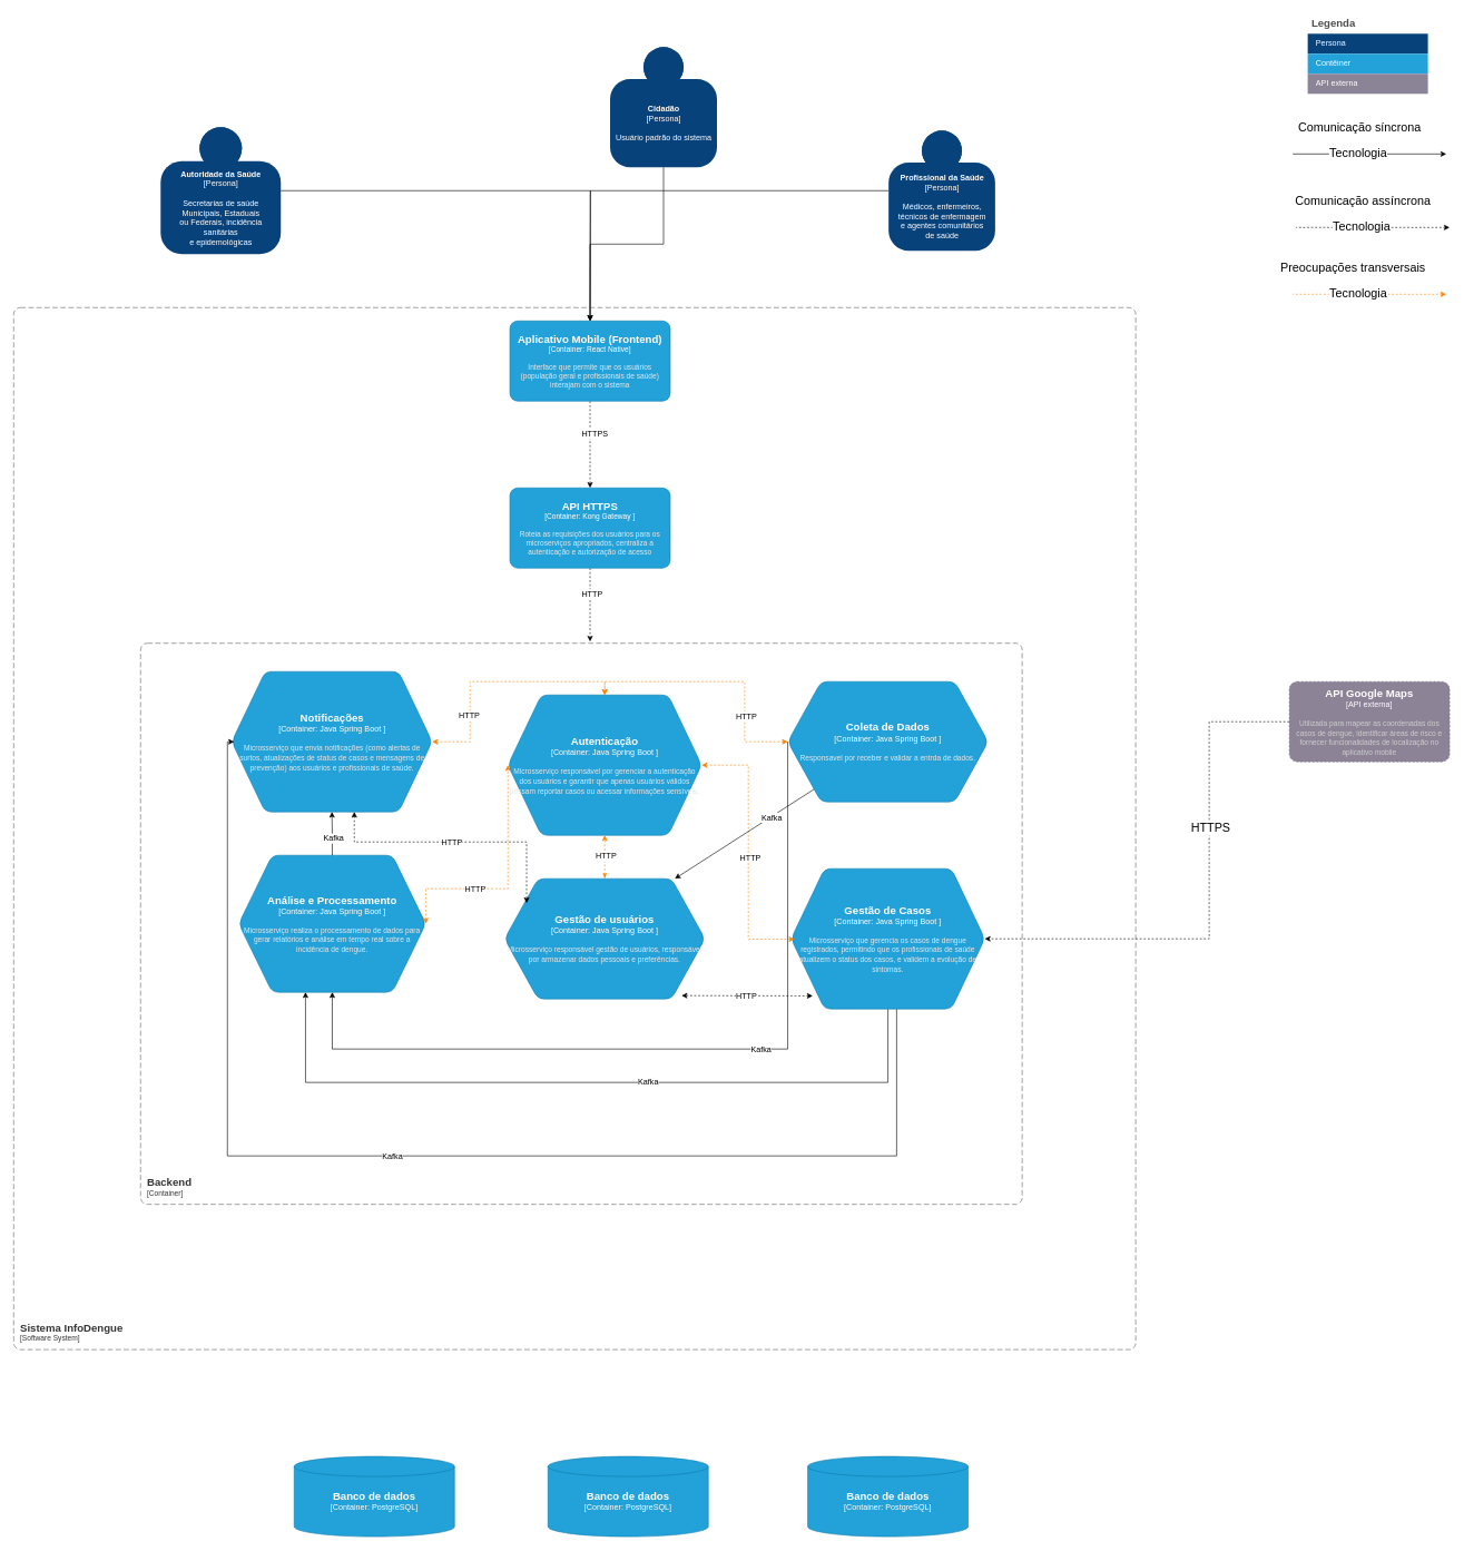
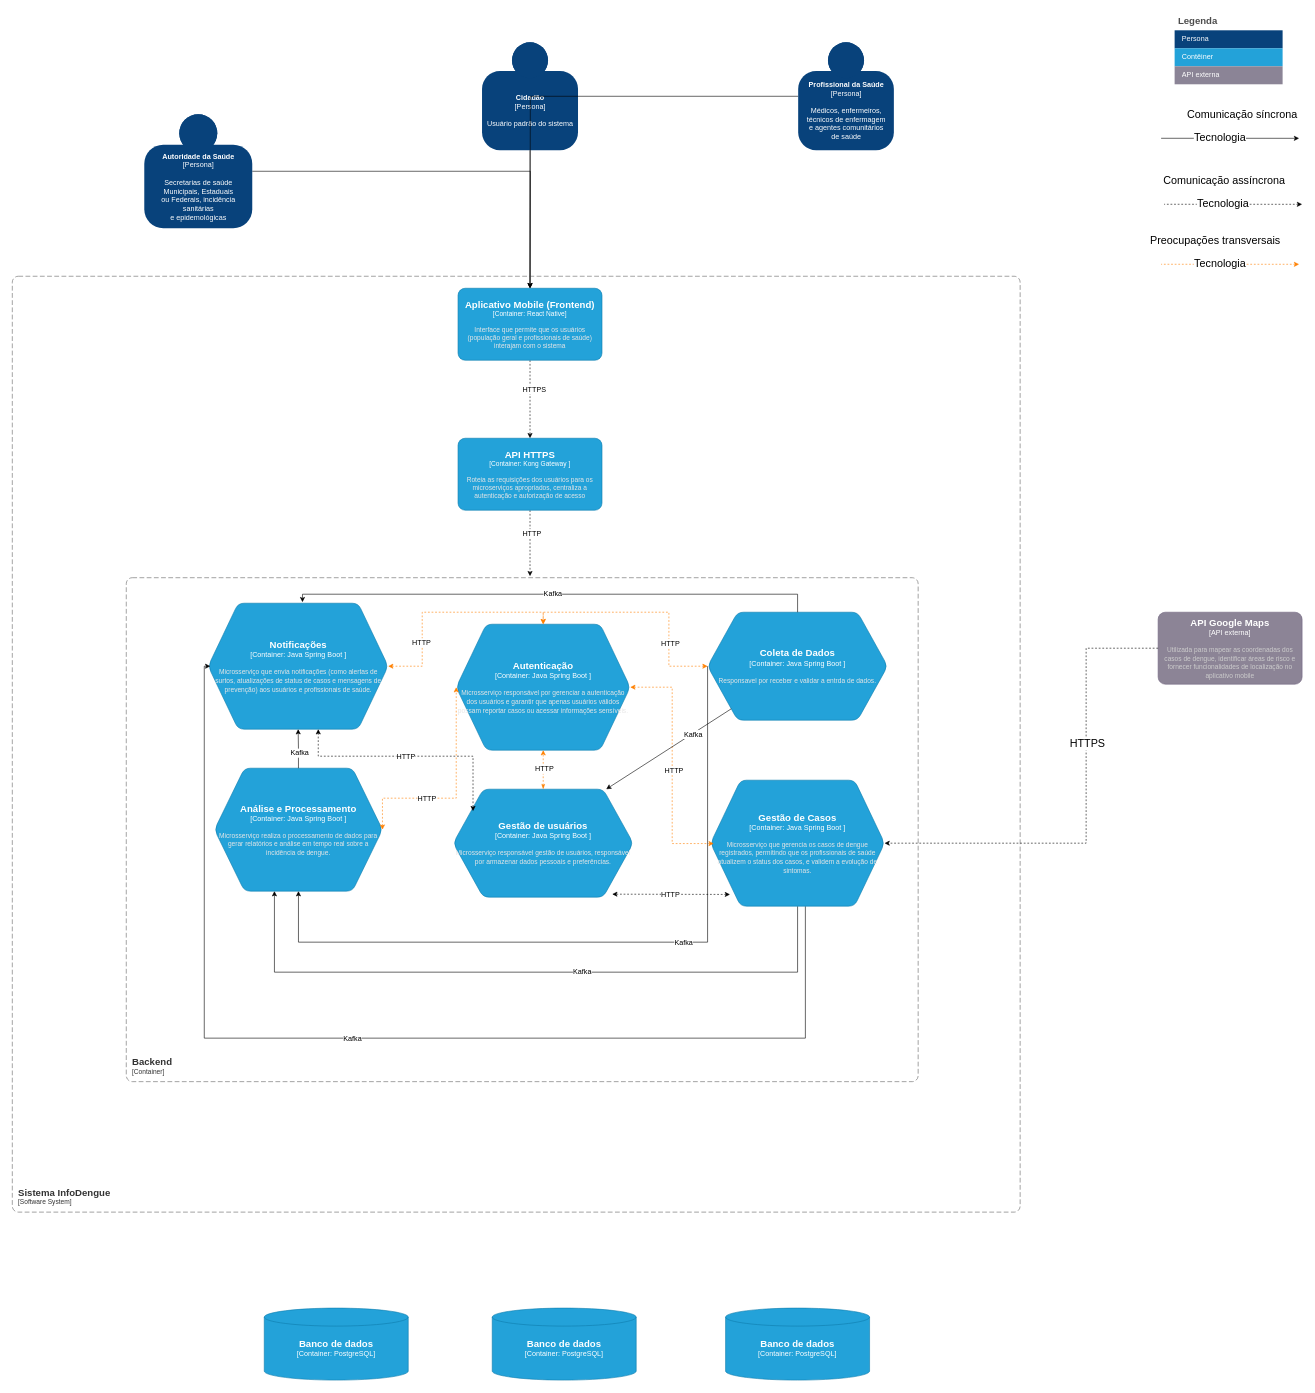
- <mxCell id="2" value="&lt;b&gt;Cidadão&lt;/b&gt;&lt;div&gt;[Persona]&lt;/div&gt;&lt;br&gt;&lt;div&gt;Usuário padrão do sistema&lt;/div&gt;" style="html=1;dashed=0;whitespace=wrap;fillColor=#08427b;strokeColor=none;fontColor=#ffffff;shape=mxgraph.c4.person;align=center;metaEdit=1;points=[[0.5,0,0],[1,0.5,0],[1,0.75,0],[0.75,1,0],[0.5,1,0],[0.25,1,0],[0,0.75,0],[0,0.5,0]];metaData={&quot;c4Type&quot;:{&quot;editable&quot;:false}};" parent="1" vertex="1"><mxGeometry x="913" y="70" width="160" height="180" as="geometry" /></mxCell>
+ <mxCell id="2" value="&lt;b&gt;Cidadão&lt;/b&gt;&lt;div&gt;[Persona]&lt;/div&gt;&lt;br&gt;&lt;div&gt;Usuário padrão do sistema&lt;/div&gt;" style="html=1;dashed=0;whitespace=wrap;fillColor=#08427b;strokeColor=none;fontColor=#ffffff;shape=mxgraph.c4.person;align=center;metaEdit=1;points=[[0.5,0,0],[1,0.5,0],[1,0.75,0],[0.75,1,0],[0.5,1,0],[0.25,1,0],[0,0.75,0],[0,0.5,0]];metaData={&quot;c4Type&quot;:{&quot;editable&quot;:false}};" parent="1" vertex="1"><mxGeometry x="803" y="70" width="160" height="180" as="geometry" /></mxCell>
- <mxCell id="58" value="&lt;font style=&quot;font-size: 18px;&quot;&gt;Comunicação síncrona&lt;/font&gt;" style="text;html=1;align=center;verticalAlign=middle;resizable=0;points=[];autosize=1;strokeColor=none;fillColor=none;" parent="1" vertex="1"><mxGeometry x="1930" y="170" width="210" height="40" as="geometry" /></mxCell>
+ <mxCell id="58" value="&lt;font style=&quot;font-size: 18px;&quot;&gt;Comunicação síncrona&lt;/font&gt;" style="text;html=1;align=center;verticalAlign=middle;resizable=0;points=[];autosize=1;strokeColor=none;fillColor=none;" parent="1" vertex="1"><mxGeometry x="1965" y="170" width="210" height="40" as="geometry" /></mxCell>
- <mxCell id="8" value="&lt;b&gt;Profissional da Saúde&lt;/b&gt;&lt;div&gt;[Persona]&lt;/div&gt;&lt;br&gt;&lt;div&gt;Médicos, enfermeiros,&#10;técnicos de enfermagem&#10;e agentes comunitários&#10;de saúde&lt;/div&gt;" style="html=1;dashed=0;whitespace=wrap;fillColor=#08427B;strokeColor=none;fontColor=#ffffff;shape=mxgraph.c4.person;align=center;metaEdit=1;points=[[0.5,0,0],[1,0.5,0],[1,0.75,0],[0.75,1,0],[0.5,1,0],[0.25,1,0],[0,0.75,0],[0,0.5,0]];metaData={&quot;c4Type&quot;:{&quot;editable&quot;:false}};" parent="1" vertex="1"><mxGeometry x="1330" y="195" width="159.5" height="180" as="geometry" /></mxCell>
+ <mxCell id="8" value="&lt;b&gt;Profissional da Saúde&lt;/b&gt;&lt;div&gt;[Persona]&lt;/div&gt;&lt;br&gt;&lt;div&gt;Médicos, enfermeiros,&#10;técnicos de enfermagem&#10;e agentes comunitários&#10;de saúde&lt;/div&gt;" style="html=1;dashed=0;whitespace=wrap;fillColor=#08427B;strokeColor=none;fontColor=#ffffff;shape=mxgraph.c4.person;align=center;metaEdit=1;points=[[0.5,0,0],[1,0.5,0],[1,0.75,0],[0.75,1,0],[0.5,1,0],[0.25,1,0],[0,0.75,0],[0,0.5,0]];metaData={&quot;c4Type&quot;:{&quot;editable&quot;:false}};" parent="1" vertex="1"><mxGeometry x="1330" y="70" width="159.5" height="180" as="geometry" /></mxCell>
+ <mxCell id="33" style="edgeStyle=elbowEdgeStyle;rounded=0;orthogonalLoop=1;jettySize=auto;html=1;exitX=0.5;exitY=1;exitDx=0;exitDy=0;exitPerimeter=0;entryX=0.524;entryY=-0.008;entryDx=0;entryDy=0;entryPerimeter=0;elbow=horizontal;" parent="1" source="12" target="13" edge="1"><mxGeometry relative="1" as="geometry"><mxPoint x="1329" y="1000" as="sourcePoint" /><mxPoint x="509.9" y="1020" as="targetPoint" /><Array as="points"><mxPoint x="880" y="990" /></Array></mxGeometry></mxCell>
+ <mxCell id="34" value="&lt;font style=&quot;font-size: 12px;&quot;&gt;Kafka&lt;/font&gt;" style="edgeLabel;html=1;align=center;verticalAlign=middle;resizable=0;points=[];" parent="33" connectable="0" vertex="1"><mxGeometry x="-0.133" y="-2" relative="1" as="geometry"><mxPoint x="-62" as="offset" /></mxGeometry></mxCell>
- <mxCell id="20" value="&lt;font style=&quot;font-size: 16px&quot;&gt;&lt;b&gt;API Google Maps&lt;/b&gt;&lt;/font&gt;&lt;div&gt;[API externa]&lt;/div&gt;&lt;br&gt;&lt;div&gt;&lt;font style=&quot;font-size: 11px&quot;&gt;&lt;font color=&quot;#cccccc&quot;&gt;Utilizada para mapear as coordenadas dos casos de dengue, identificar áreas de risco e fornecer funcionalidades de localização no aplicativo mobile&lt;/font&gt;&lt;/div&gt;" style="rounded=1;whiteSpace=wrap;html=1;labelBackgroundColor=none;fillColor=#8C8496;fontColor=#ffffff;align=center;arcSize=10;strokeColor=#736782;metaEdit=1;resizable=0;points=[[0.25,0,0],[0.5,0,0],[0.75,0,0],[1,0.25,0],[1,0.5,0],[1,0.75,0],[0.75,1,0],[0.5,1,0],[0.25,1,0],[0,0.75,0],[0,0.5,0],[0,0.25,0]];verticalAlign=middle;fontFamily=Helvetica;fontSize=12;dashed=1;" parent="1" vertex="1"><mxGeometry x="1930" y="1020" width="240" height="120" as="geometry" /></mxCell>
+ <mxCell id="20" value="&lt;font style=&quot;font-size: 16px&quot;&gt;&lt;b&gt;API Google Maps&lt;/b&gt;&lt;/font&gt;&lt;div&gt;[API externa]&lt;/div&gt;&lt;br&gt;&lt;div&gt;&lt;font style=&quot;font-size: 11px&quot;&gt;&lt;font color=&quot;#cccccc&quot;&gt;Utilizada para mapear as coordenadas dos casos de dengue, identificar áreas de risco e fornecer funcionalidades de localização no aplicativo mobile&lt;/font&gt;&lt;/div&gt;" style="rounded=1;whiteSpace=wrap;html=1;labelBackgroundColor=none;fillColor=#8C8496;fontColor=#ffffff;align=center;arcSize=10;strokeColor=#736782;metaEdit=1;resizable=0;points=[[0.25,0,0],[0.5,0,0],[0.75,0,0],[1,0.25,0],[1,0.5,0],[1,0.75,0],[0.75,1,0],[0.5,1,0],[0.25,1,0],[0,0.75,0],[0,0.5,0],[0,0.25,0]];verticalAlign=middle;fontFamily=Helvetica;fontSize=12;" parent="1" vertex="1"><mxGeometry x="1930" y="1020" width="240" height="120" as="geometry" /></mxCell>
